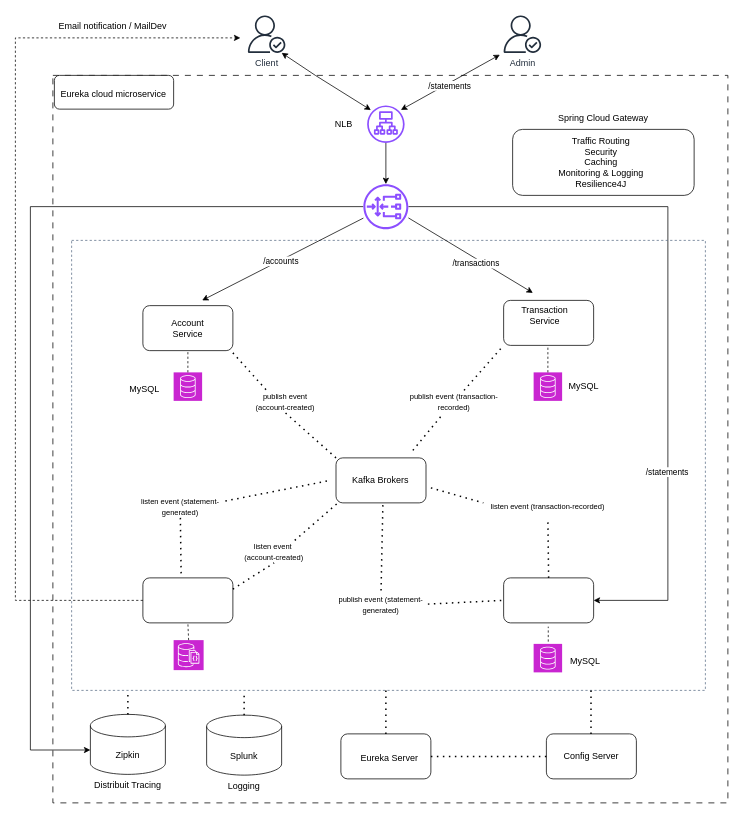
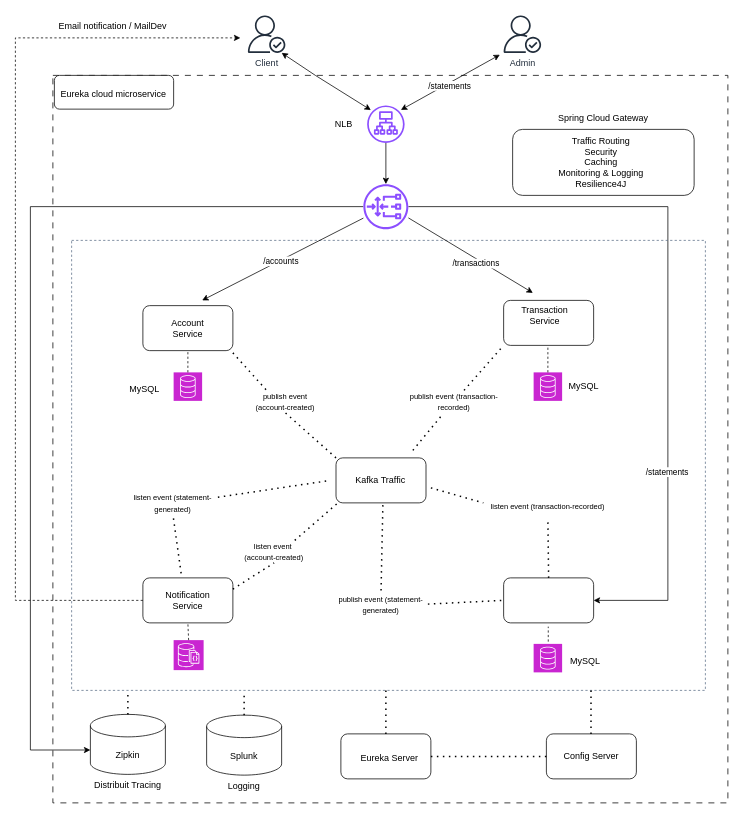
- <mxCell id="12" value="Kafka Brokers" style="text;html=1;align=center;verticalAlign=middle;whiteSpace=wrap;rounded=0;" vertex="1" parent="1"><mxGeometry x="456.5" y="625" width="100" height="30" as="geometry" /></mxCell>
+ <mxCell id="12" value="Kafka Traffic" style="text;html=1;align=center;verticalAlign=middle;whiteSpace=wrap;rounded=0;" vertex="1" parent="1"><mxGeometry x="456.5" y="625" width="100" height="30" as="geometry" /></mxCell>
- <mxCell id="35" value="&lt;font style=&quot;font-size: 10px;&quot;&gt;listen event (statement-generated)&lt;/font&gt;" style="text;html=1;align=center;verticalAlign=middle;whiteSpace=wrap;rounded=0;" vertex="1" parent="1"><mxGeometry x="180" y="660" width="120" height="30" as="geometry" /></mxCell>
+ <mxCell id="35" value="&lt;font style=&quot;font-size: 10px;&quot;&gt;listen event (statement-generated)&lt;/font&gt;" style="text;html=1;align=center;verticalAlign=middle;whiteSpace=wrap;rounded=0;" vertex="1" parent="1"><mxGeometry x="170" y="655" width="120" height="30" as="geometry" /></mxCell>
+ <mxCell id="15" value="Notification Service" style="text;html=1;align=center;verticalAlign=middle;whiteSpace=wrap;rounded=0;" vertex="1" parent="1"><mxGeometry x="200" y="785" width="100" height="30" as="geometry" /></mxCell>
